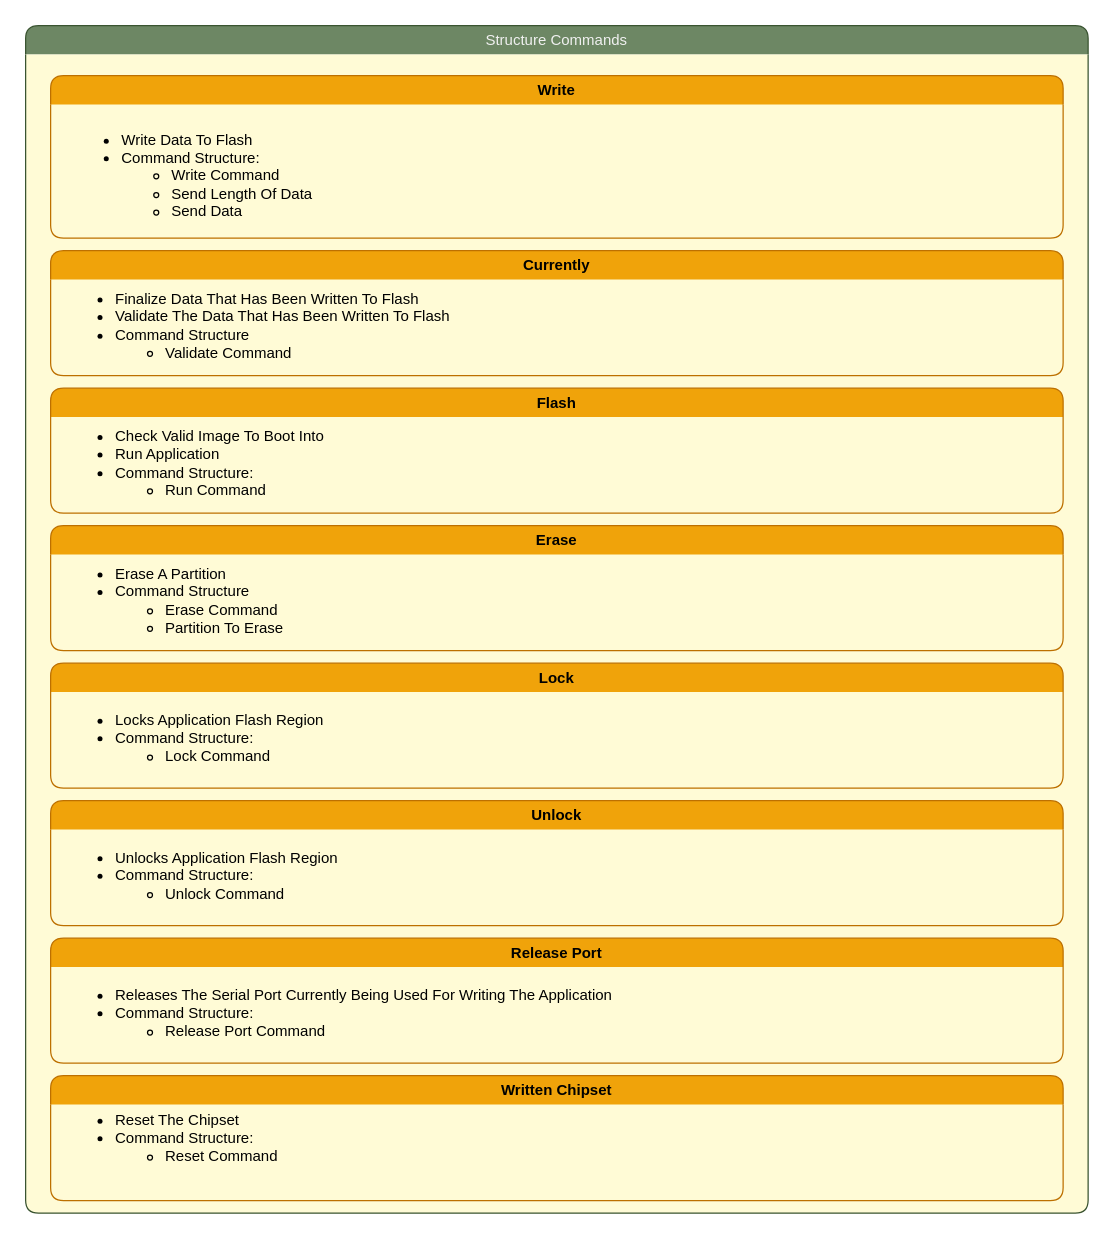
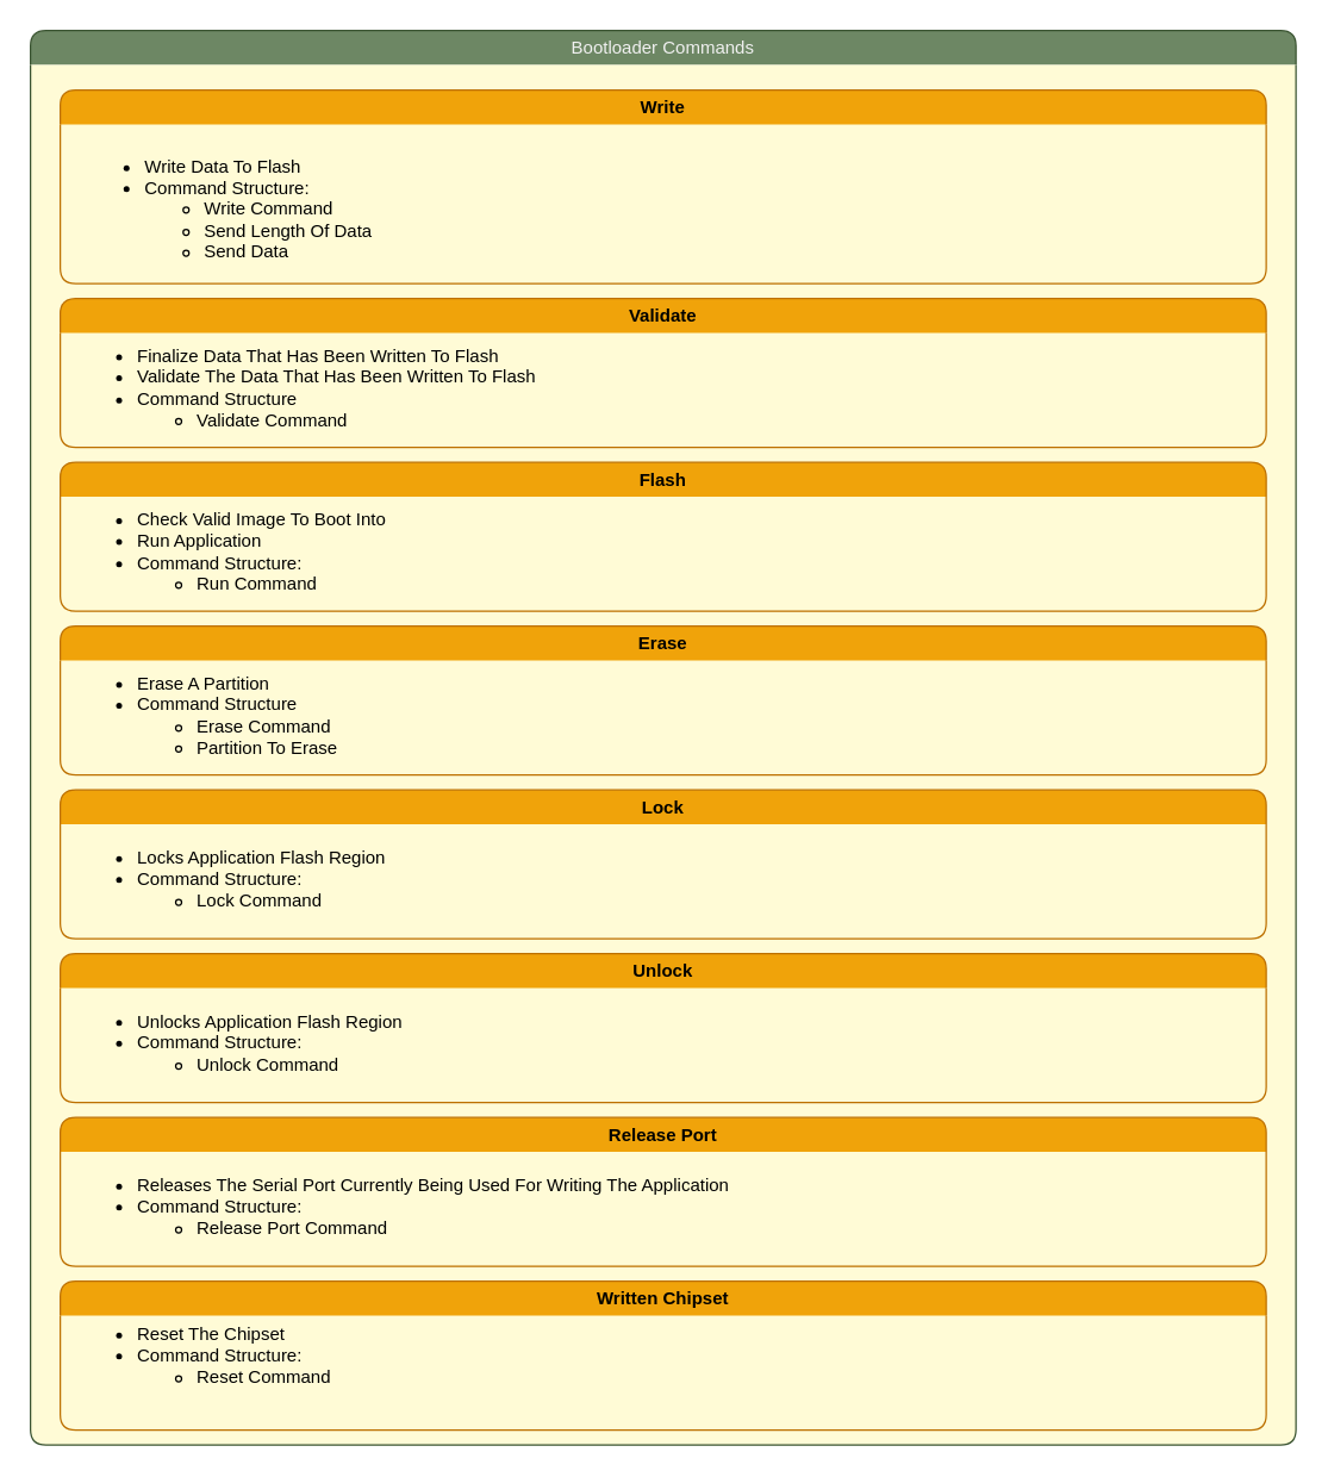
- <mxCell id="2" value="&lt;span style=&quot;color: rgb(240, 240, 240); font-weight: 400;&quot;&gt;Structure Commands&lt;/span&gt;" style="swimlane;whiteSpace=wrap;html=1;fillColor=#6d8764;fontColor=#ffffff;strokeColor=#3A5431;rounded=1;swimlaneLine=0;swimlaneFillColor=#FFFBD6;" parent="1" vertex="1"><mxGeometry y="20" width="850" height="950" as="geometry" x="20" /></mxCell>
+ <mxCell id="2" value="&lt;span style=&quot;color: rgb(240, 240, 240); font-weight: 400;&quot;&gt;Bootloader Commands&lt;/span&gt;" style="swimlane;whiteSpace=wrap;html=1;fillColor=#6d8764;fontColor=#ffffff;strokeColor=#3A5431;rounded=1;swimlaneLine=0;swimlaneFillColor=#FFFBD6;" parent="1" vertex="1"><mxGeometry y="20" width="850" height="950" as="geometry" x="20" /></mxCell>
- <mxCell id="5" value="Currently" style="swimlane;whiteSpace=wrap;html=1;fillColor=#f0a30a;fontColor=#000000;strokeColor=#BD7000;rounded=1;swimlaneLine=0;" vertex="1" parent="2"><mxGeometry x="20" y="180" width="810" height="100" as="geometry" /></mxCell>
+ <mxCell id="5" value="Validate" style="swimlane;whiteSpace=wrap;html=1;fillColor=#f0a30a;fontColor=#000000;strokeColor=#BD7000;rounded=1;swimlaneLine=0;" vertex="1" parent="2"><mxGeometry x="20" y="180" width="810" height="100" as="geometry" /></mxCell>
